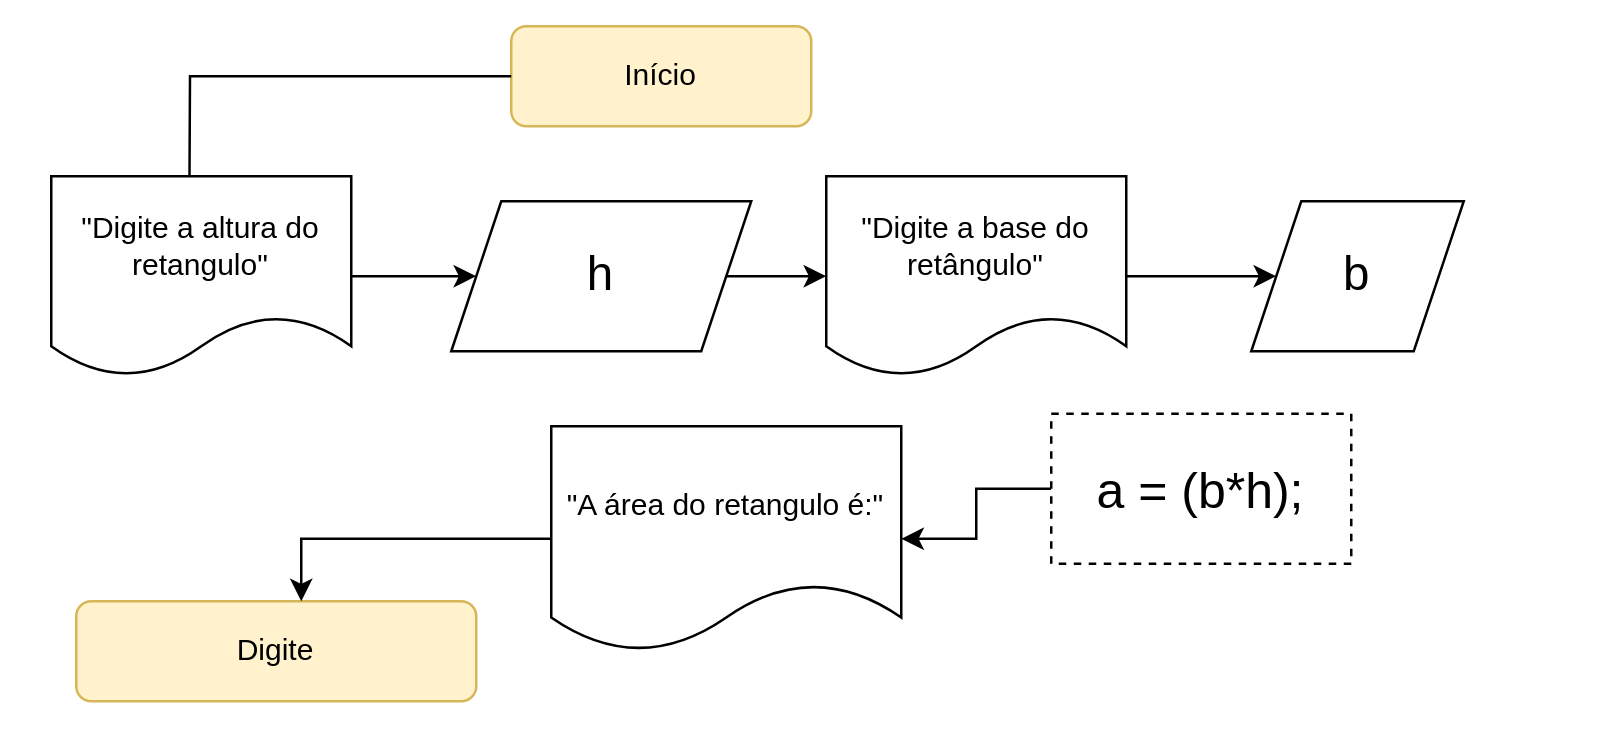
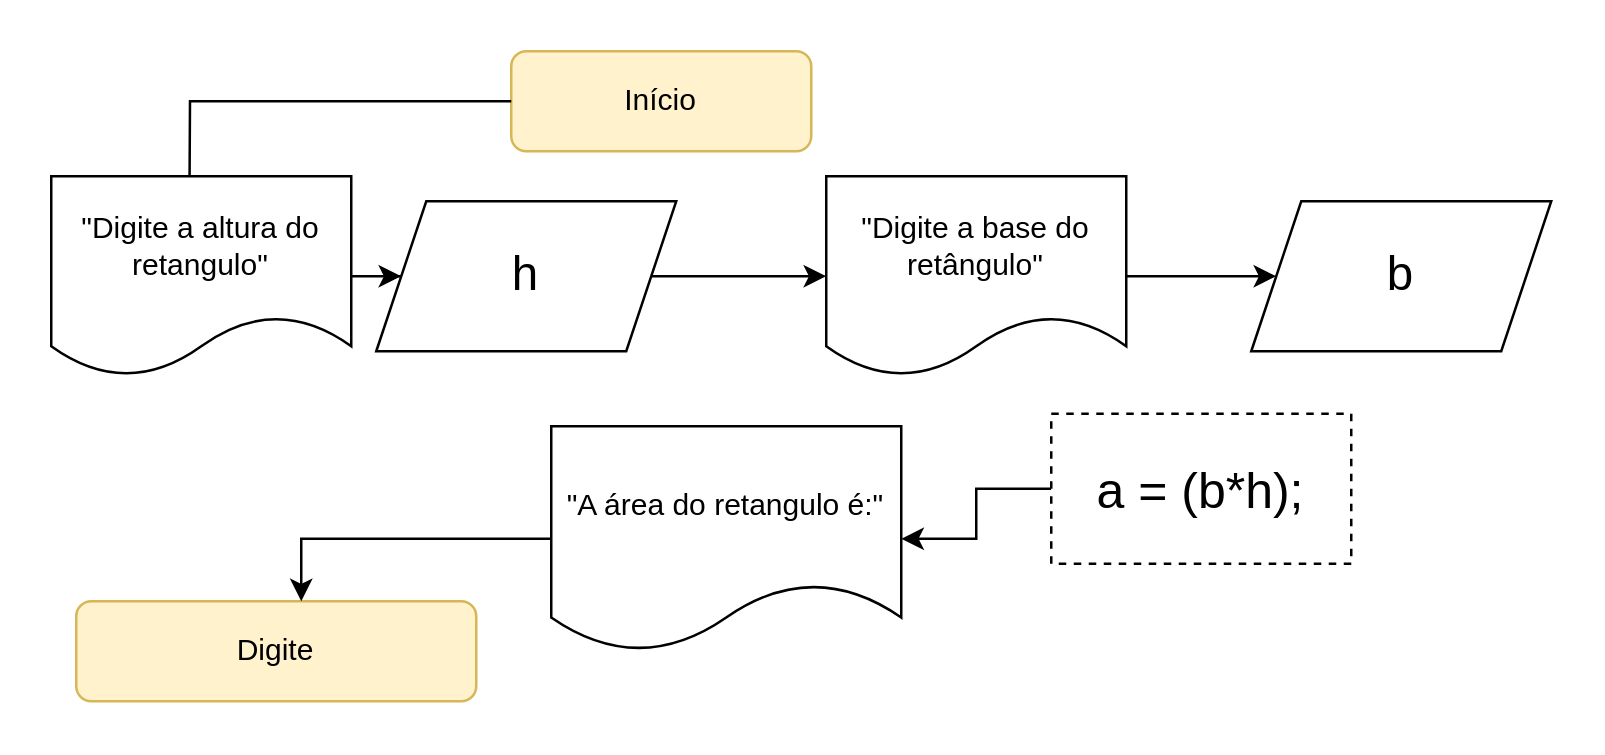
- <mxCell id="2" value="Início" style="rounded=1;whiteSpace=wrap;html=1;fontSize=12;glass=0;strokeWidth=1;shadow=0;fillColor=#fff2cc;strokeColor=#d6b656;" parent="1" vertex="1"><mxGeometry x="204" y="10" width="120" height="40" as="geometry" /></mxCell>
+ <mxCell id="2" value="Início" style="rounded=1;whiteSpace=wrap;html=1;fontSize=12;glass=0;strokeWidth=1;shadow=0;fillColor=#fff2cc;strokeColor=#d6b656;" parent="1" vertex="1"><mxGeometry x="204" y="20" width="120" height="40" as="geometry" /></mxCell>
- <mxCell id="8" value="&lt;font style=&quot;font-size: 19px&quot;&gt;h&lt;/font&gt;" style="shape=parallelogram;perimeter=parallelogramPerimeter;whiteSpace=wrap;html=1;fixedSize=1;" vertex="1" parent="1"><mxGeometry x="180" y="80" width="120" height="60" as="geometry" /></mxCell>
+ <mxCell id="8" value="&lt;font style=&quot;font-size: 19px&quot;&gt;h&lt;/font&gt;" style="shape=parallelogram;perimeter=parallelogramPerimeter;whiteSpace=wrap;html=1;fixedSize=1;" vertex="1" parent="1"><mxGeometry x="150" y="80" width="120" height="60" as="geometry" /></mxCell>
- <mxCell id="11" value="&lt;font style=&quot;font-size: 19px&quot;&gt;b&lt;/font&gt;" style="shape=parallelogram;perimeter=parallelogramPerimeter;whiteSpace=wrap;html=1;fixedSize=1;" vertex="1" parent="1"><mxGeometry x="500" y="80" width="85" height="60" as="geometry" /></mxCell>
+ <mxCell id="11" value="&lt;font style=&quot;font-size: 19px&quot;&gt;b&lt;/font&gt;" style="shape=parallelogram;perimeter=parallelogramPerimeter;whiteSpace=wrap;html=1;fixedSize=1;" vertex="1" parent="1"><mxGeometry x="500" y="80" width="120" height="60" as="geometry" /></mxCell>
